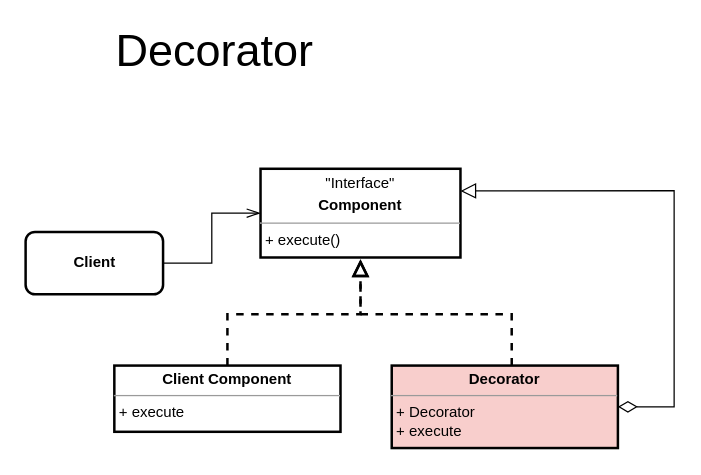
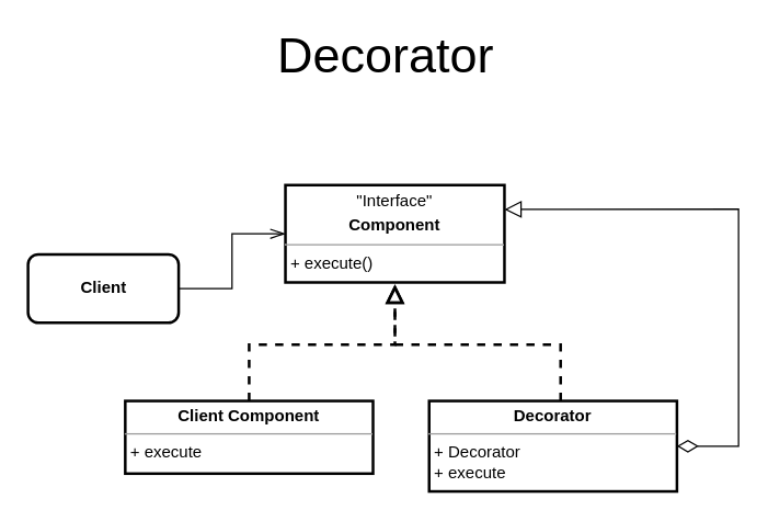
- <mxCell id="5" value="Decorator" style="text;html=1;strokeColor=none;fillColor=none;align=center;verticalAlign=middle;whiteSpace=wrap;rounded=0;fontSize=36;fontStyle=0;spacingTop=0;spacingLeft=0;" parent="1" vertex="1"><mxGeometry x="64" y="20" width="215" height="40" as="geometry" /></mxCell>
+ <mxCell id="5" value="Decorator" style="text;html=1;strokeColor=none;fillColor=none;align=center;verticalAlign=middle;whiteSpace=wrap;rounded=0;fontSize=36;fontStyle=0;spacingTop=0;spacingLeft=0;" parent="1" vertex="1"><mxGeometry x="174" y="20" width="215" height="40" as="geometry" /></mxCell>
- <mxCell id="9" value="&lt;p style=&quot;margin: 0px ; margin-top: 4px ; text-align: center&quot;&gt;&lt;span style=&quot;font-weight: 700&quot;&gt;Decorator&lt;/span&gt;&lt;br&gt;&lt;/p&gt;&lt;hr size=&quot;1&quot;&gt;&lt;p style=&quot;margin: 0px 0px 0px 4px&quot;&gt;+ Decorator&lt;br&gt;&lt;/p&gt;&lt;p style=&quot;margin: 0px 0px 0px 4px&quot;&gt;+ execute&lt;/p&gt;" style="verticalAlign=top;align=left;overflow=fill;fontSize=12;fontFamily=Helvetica;html=1;strokeWidth=2;fillColor=#f8cecc;" parent="1" vertex="1"><mxGeometry x="313" y="292" width="181" height="66" as="geometry" /></mxCell>
+ <mxCell id="9" value="&lt;p style=&quot;margin: 0px ; margin-top: 4px ; text-align: center&quot;&gt;&lt;span style=&quot;font-weight: 700&quot;&gt;Decorator&lt;/span&gt;&lt;br&gt;&lt;/p&gt;&lt;hr size=&quot;1&quot;&gt;&lt;p style=&quot;margin: 0px 0px 0px 4px&quot;&gt;+ Decorator&lt;br&gt;&lt;/p&gt;&lt;p style=&quot;margin: 0px 0px 0px 4px&quot;&gt;+ execute&lt;/p&gt;" style="verticalAlign=top;align=left;overflow=fill;fontSize=12;fontFamily=Helvetica;html=1;strokeWidth=2;" parent="1" vertex="1"><mxGeometry x="313" y="292" width="181" height="66" as="geometry" /></mxCell>
